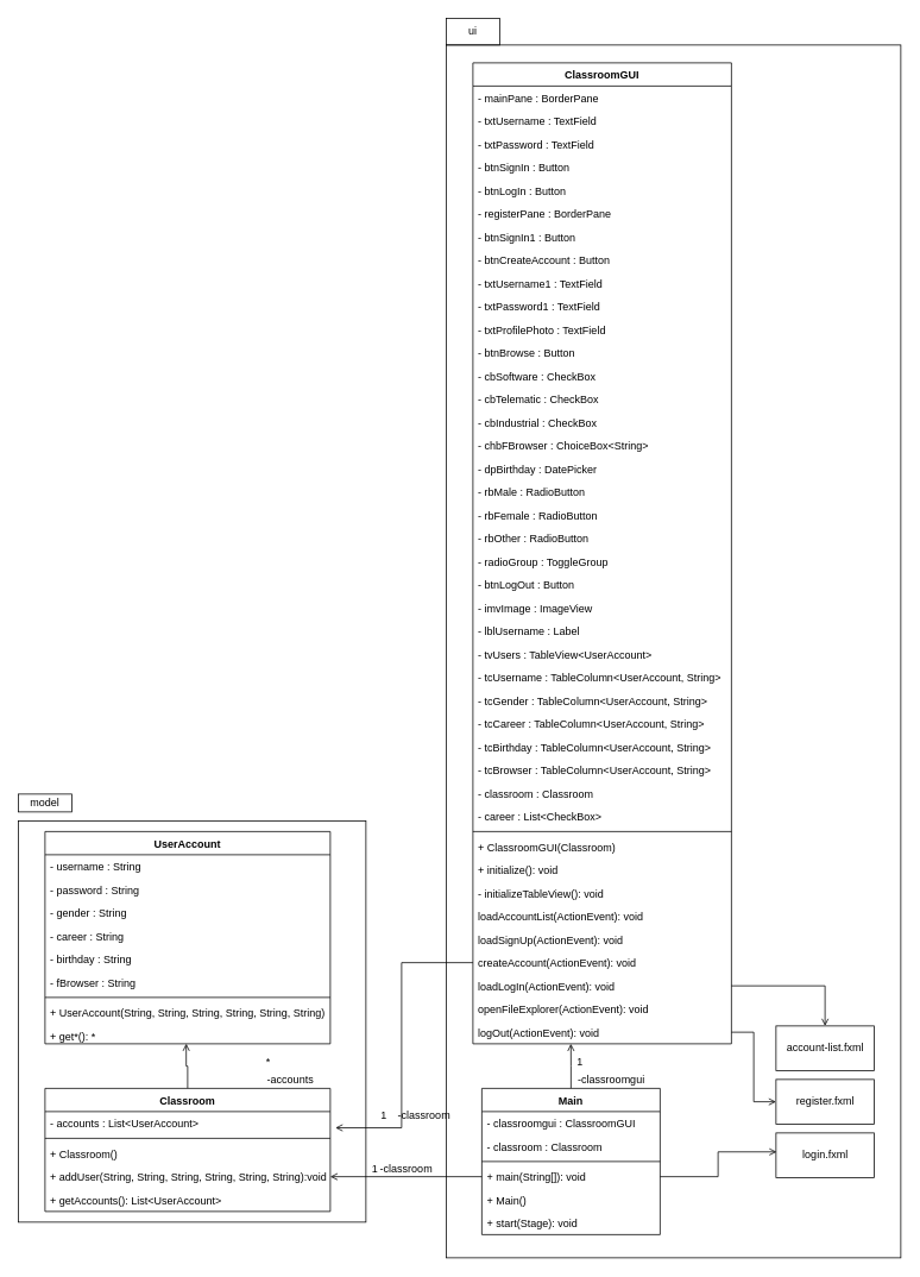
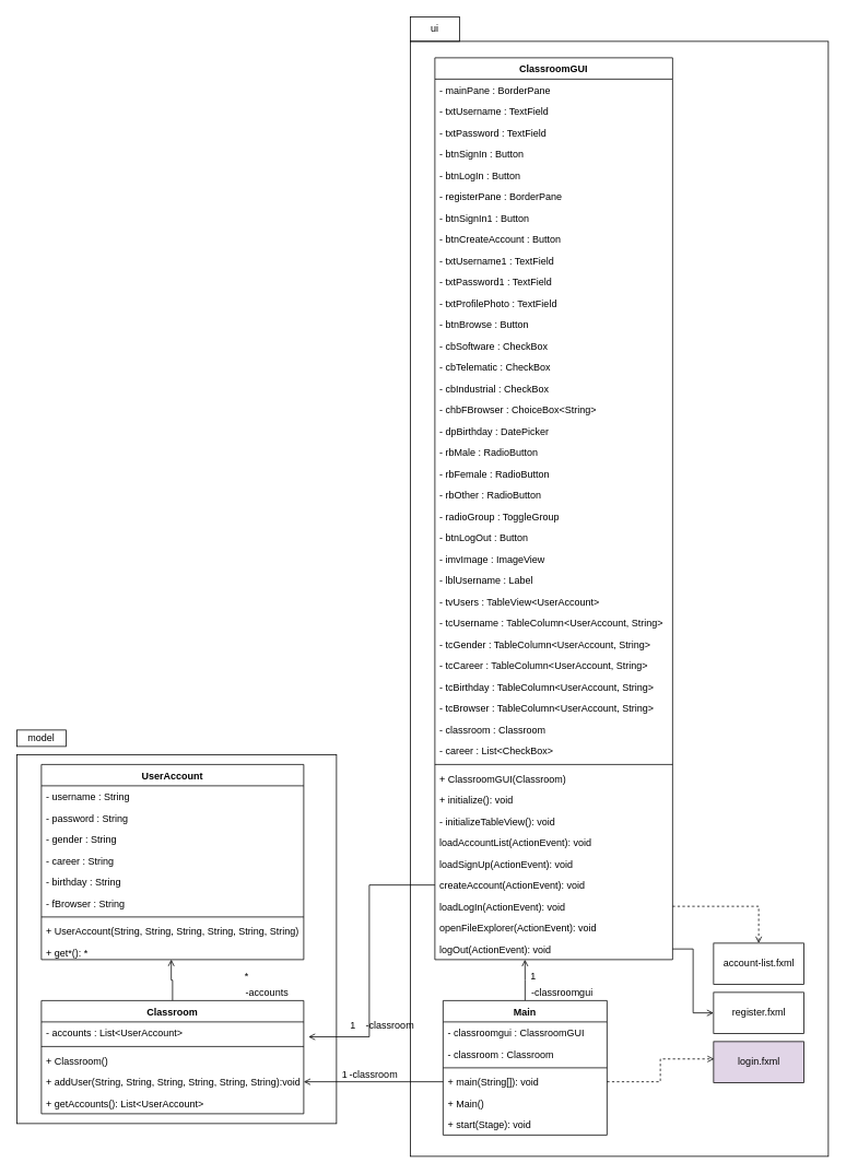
- <mxCell id="75" style="edgeStyle=orthogonalEdgeStyle;rounded=0;orthogonalLoop=1;jettySize=auto;html=1;endArrow=open;endFill=0;" edge="1" parent="1" source="50" target="70"><mxGeometry relative="1" as="geometry" /></mxCell>
+ <mxCell id="75" style="edgeStyle=orthogonalEdgeStyle;rounded=0;orthogonalLoop=1;jettySize=auto;html=1;endArrow=open;endFill=0;dashed=1;" edge="1" parent="1" source="50" target="70"><mxGeometry relative="1" as="geometry" /></mxCell>
- <mxCell id="71" value="login.fxml" style="html=1;" vertex="1" parent="1"><mxGeometry x="870" y="1270" width="110" height="50" as="geometry" /></mxCell>
+ <mxCell id="71" value="login.fxml" style="html=1;fillColor=#e1d5e7;" vertex="1" parent="1"><mxGeometry x="870" y="1270" width="110" height="50" as="geometry" /></mxCell>
- <mxCell id="73" style="edgeStyle=orthogonalEdgeStyle;rounded=0;orthogonalLoop=1;jettySize=auto;html=1;entryX=0.006;entryY=0.424;entryDx=0;entryDy=0;entryPerimeter=0;endArrow=open;endFill=0;" edge="1" parent="1" source="7" target="71"><mxGeometry relative="1" as="geometry" /></mxCell>
+ <mxCell id="73" style="edgeStyle=orthogonalEdgeStyle;rounded=0;orthogonalLoop=1;jettySize=auto;html=1;entryX=0.006;entryY=0.424;entryDx=0;entryDy=0;entryPerimeter=0;endArrow=open;endFill=0;dashed=1;" edge="1" parent="1" source="7" target="71"><mxGeometry relative="1" as="geometry" /></mxCell>
